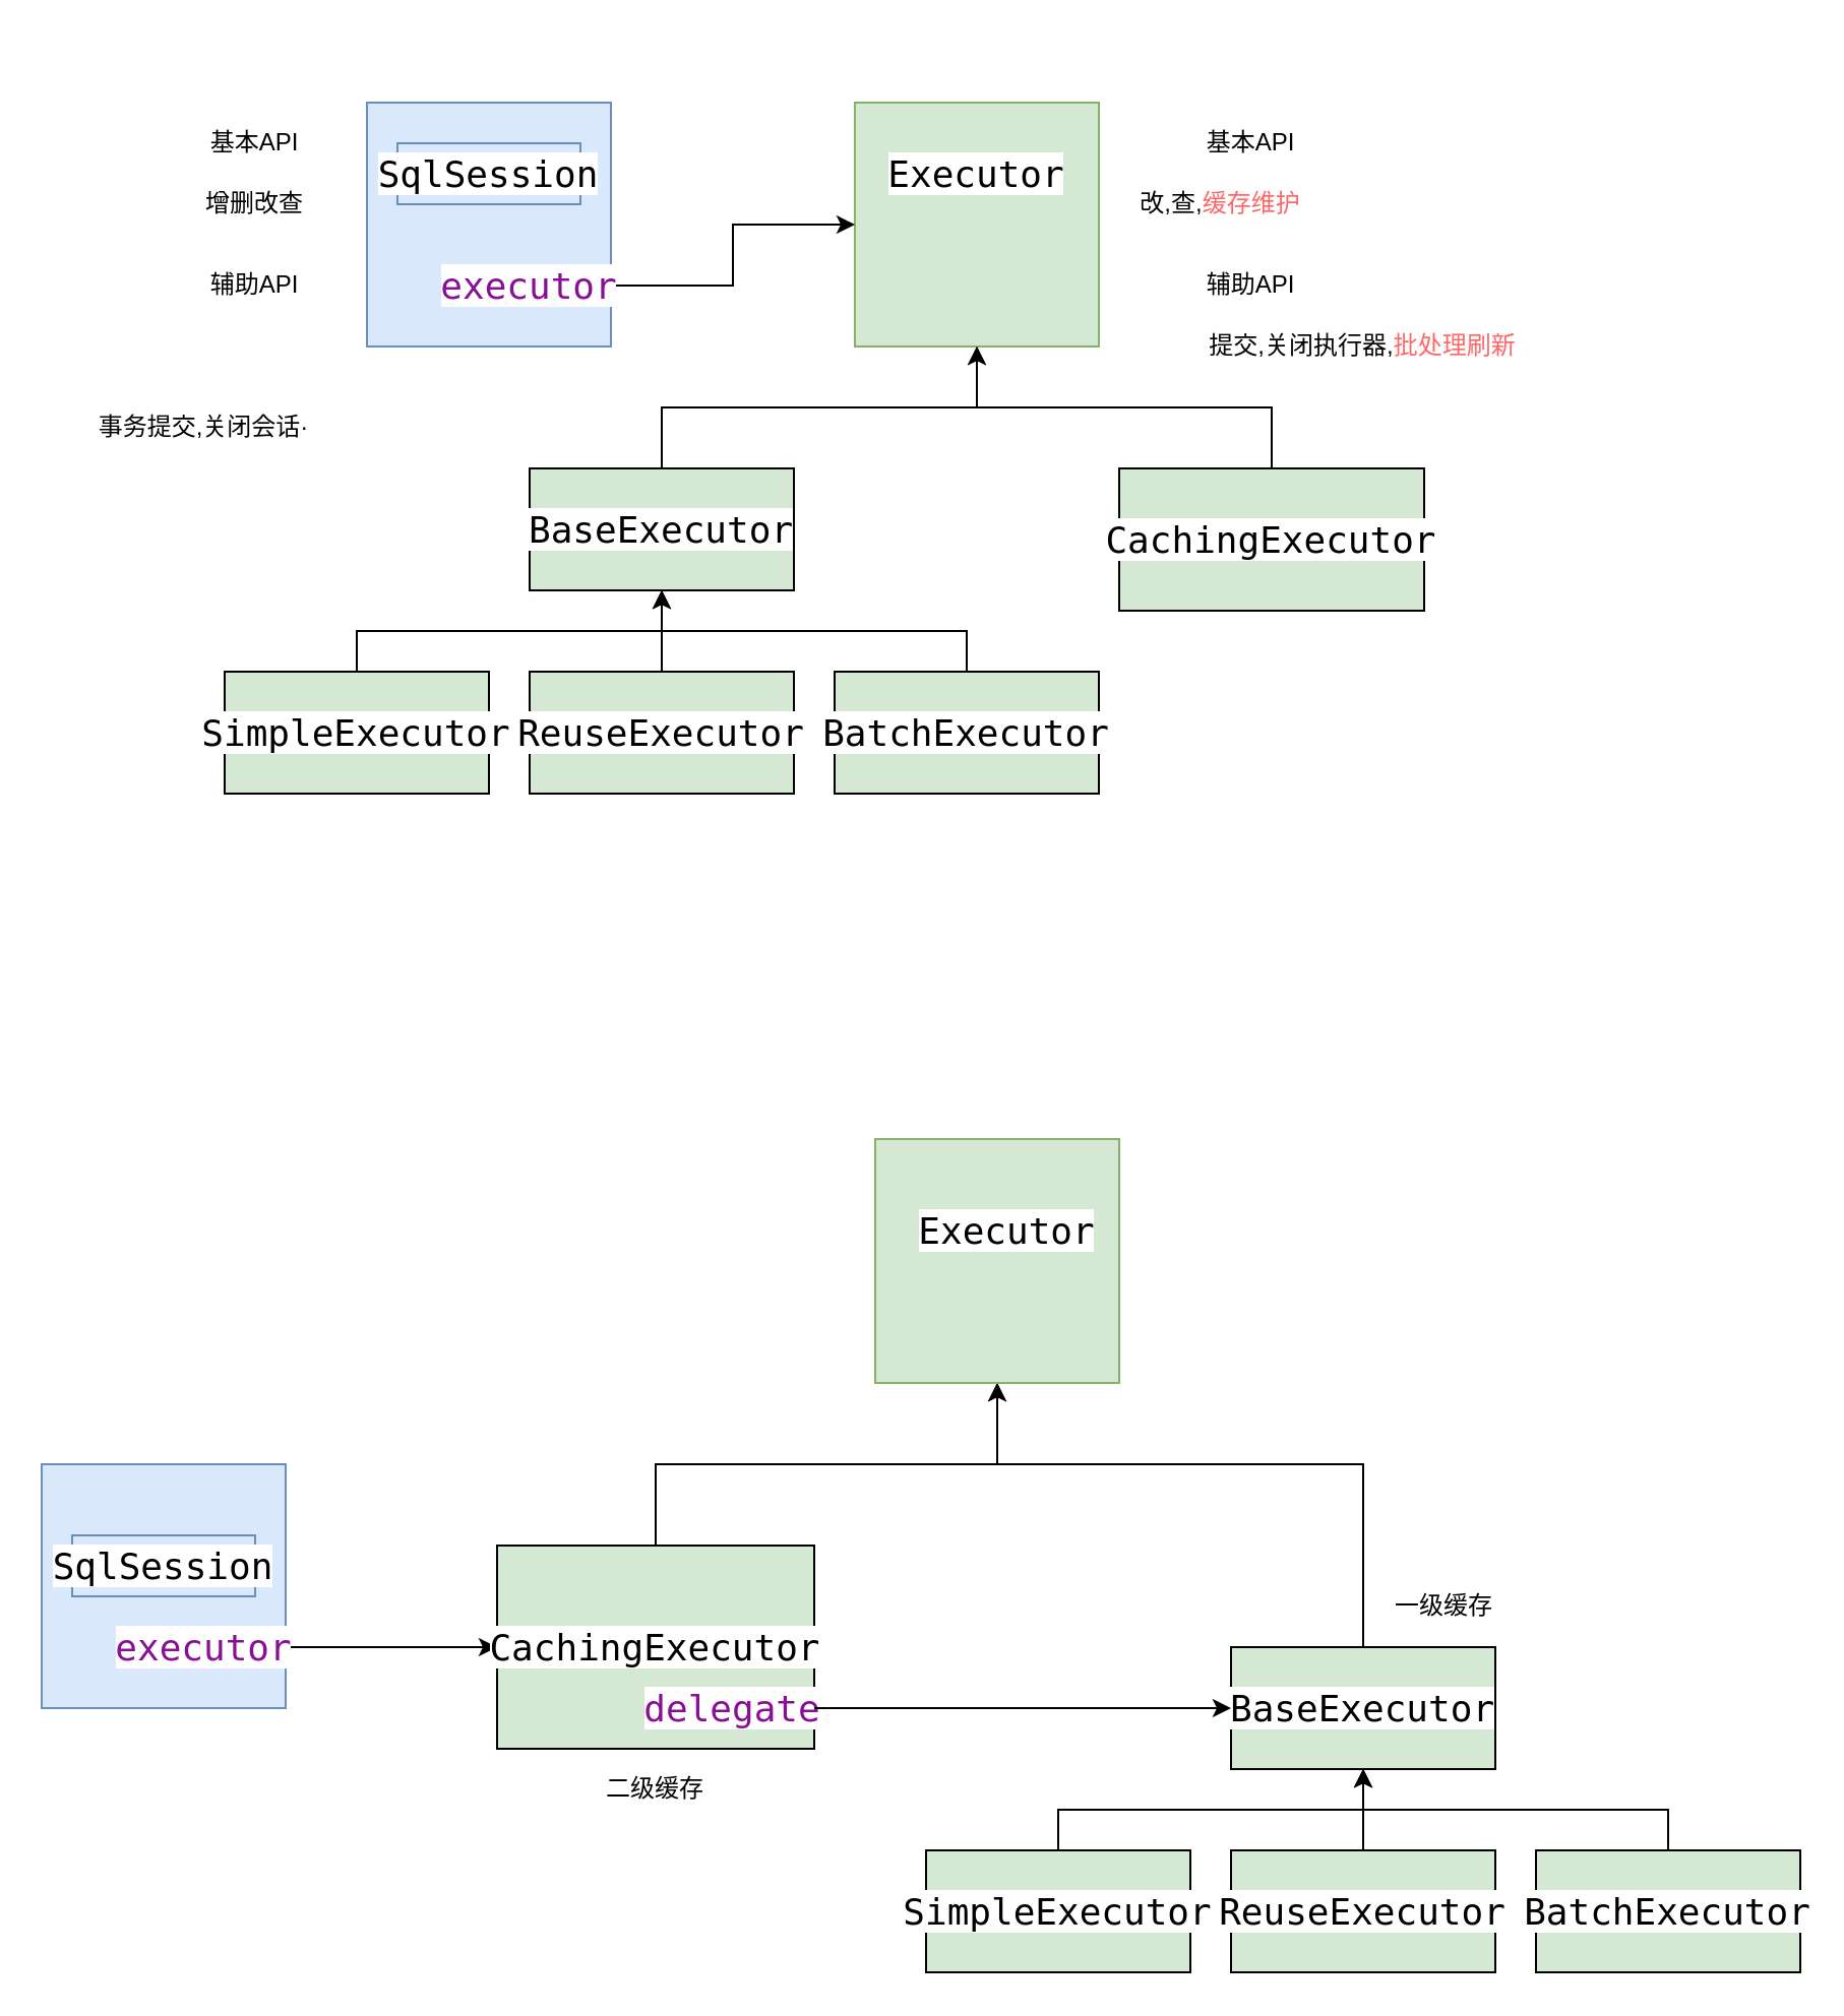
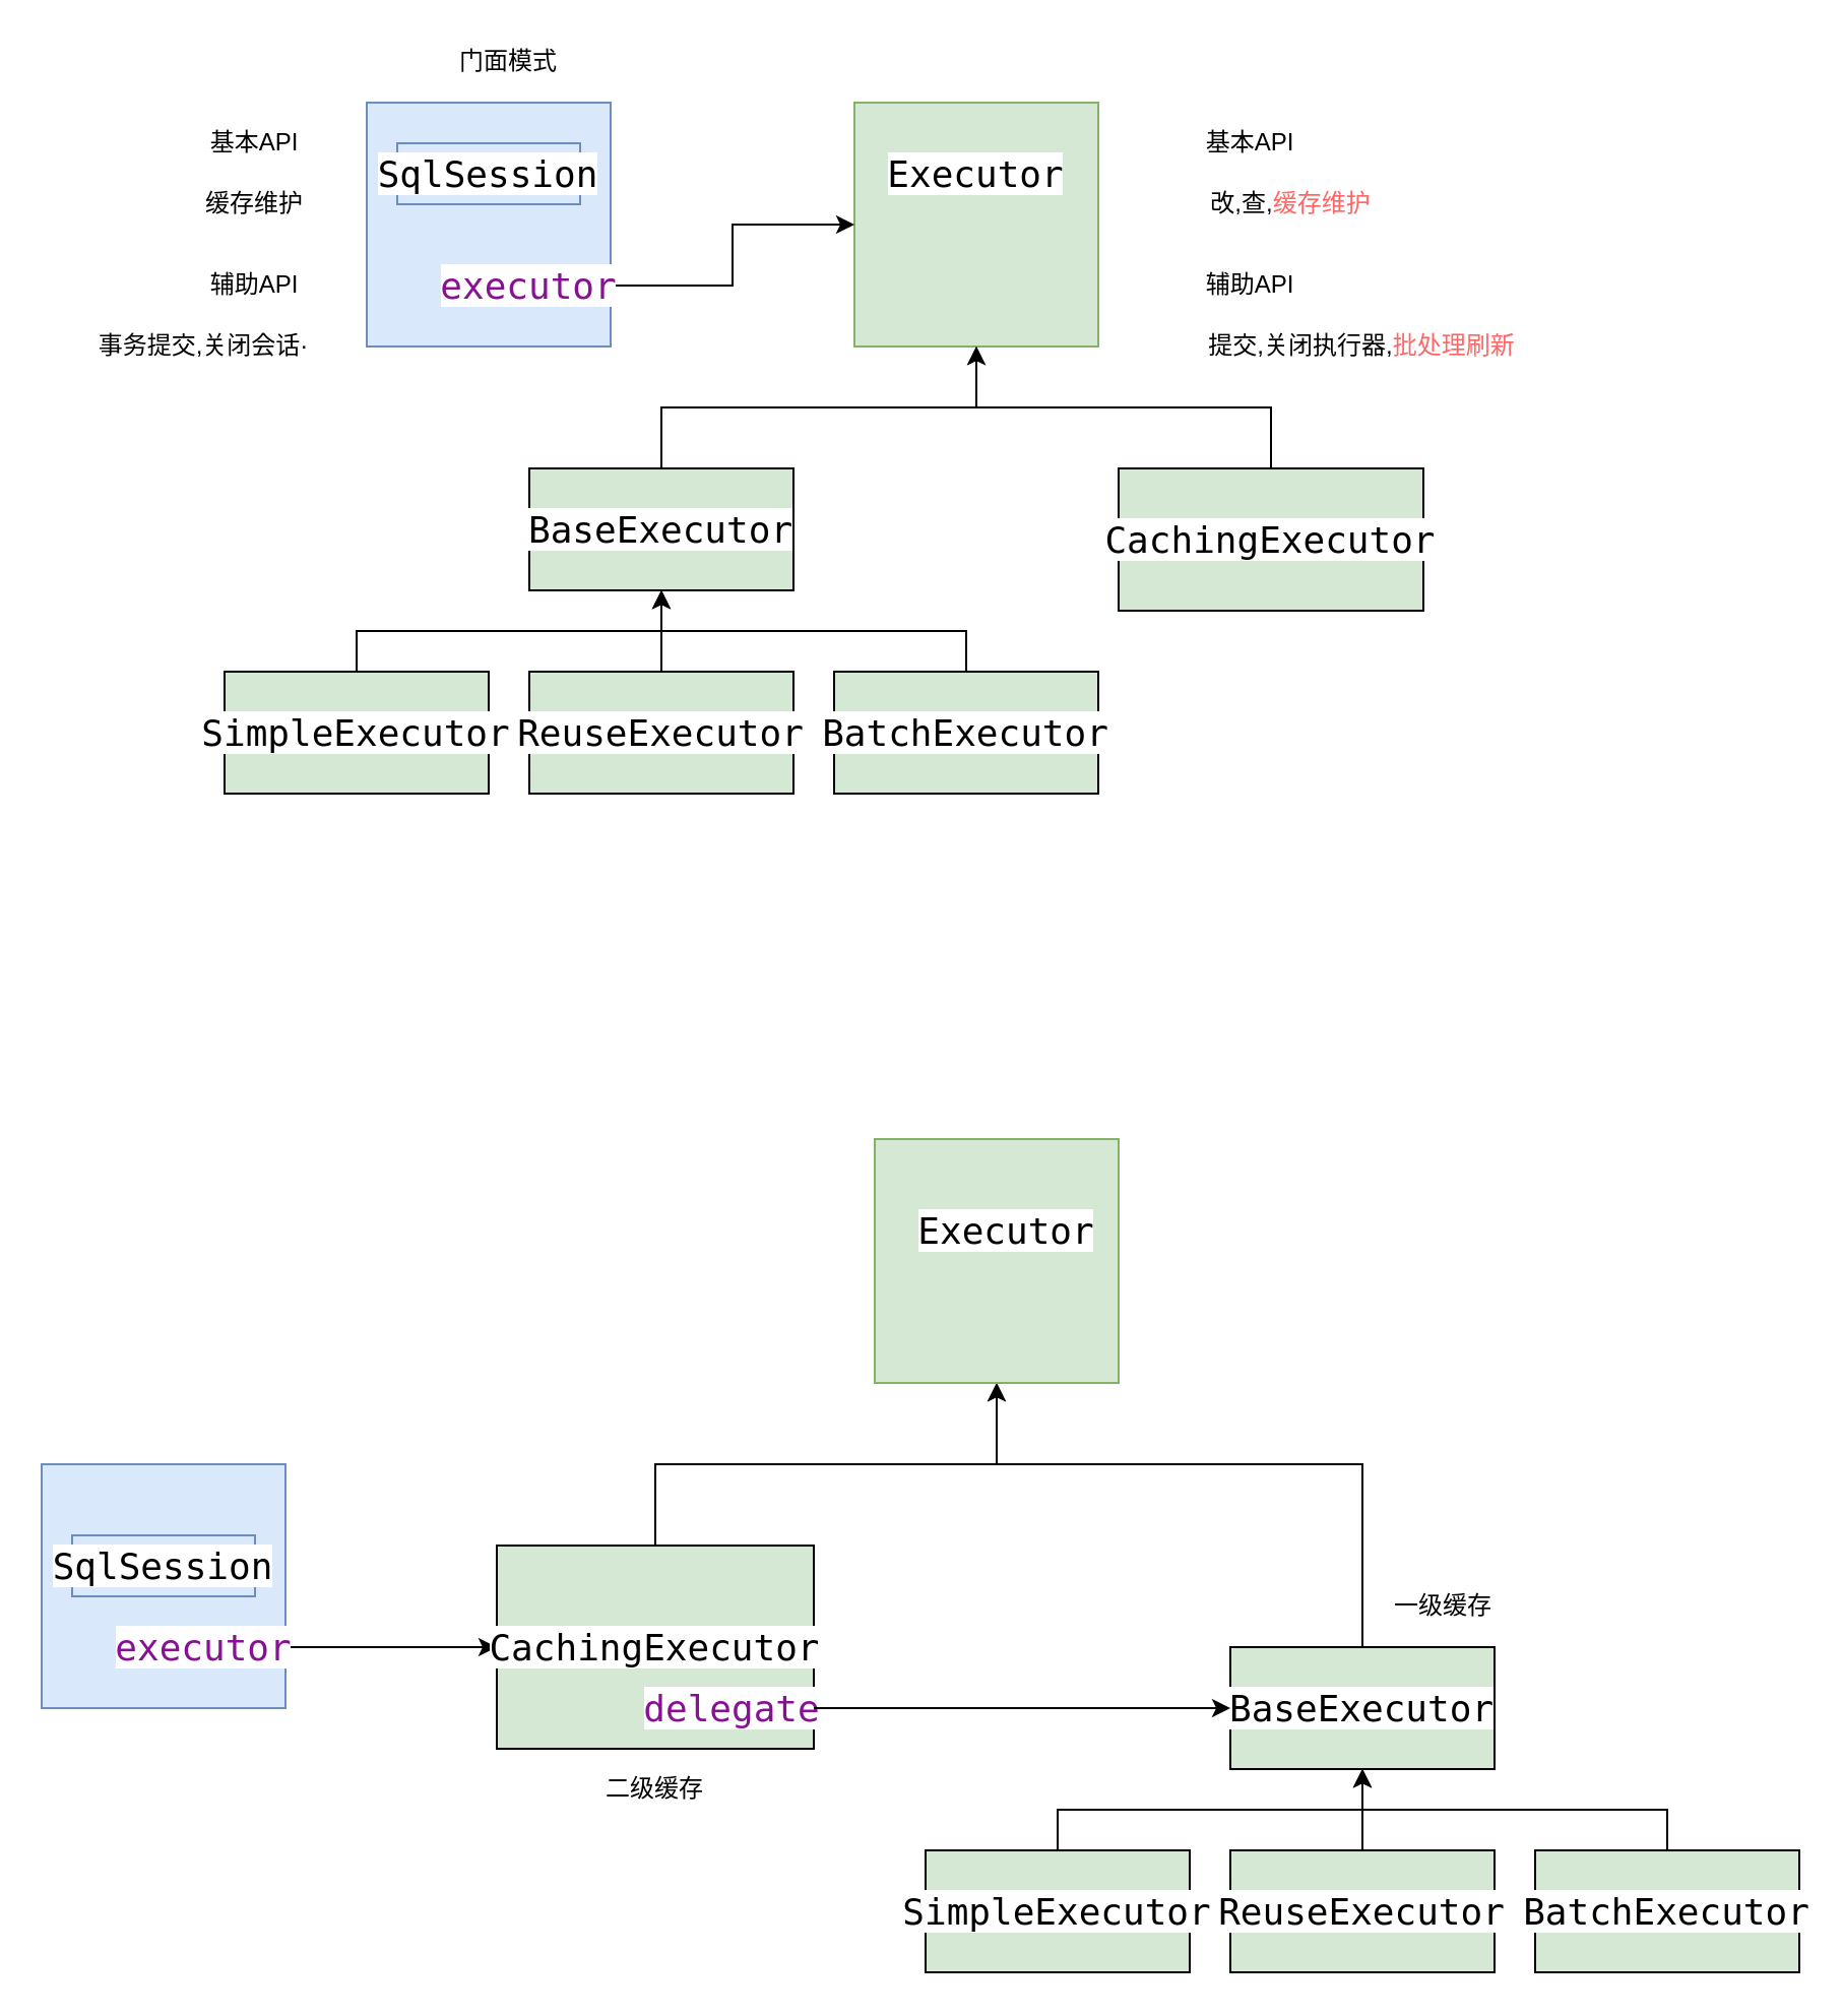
+ <mxCell id="8" value="门面模式" style="text;html=1;strokeColor=none;fillColor=none;align=center;verticalAlign=middle;whiteSpace=wrap;rounded=0;" parent="1" vertex="1"><mxGeometry x="220" y="20" width="60" height="20" as="geometry" /></mxCell>
- <mxCell id="13" value="增删改查" style="text;html=1;strokeColor=none;fillColor=none;align=center;verticalAlign=middle;whiteSpace=wrap;rounded=0;" parent="1" vertex="1"><mxGeometry x="100" y="90" width="50" height="20" as="geometry" /></mxCell>
+ <mxCell id="13" value="缓存维护" style="text;html=1;strokeColor=none;fillColor=none;align=center;verticalAlign=middle;whiteSpace=wrap;rounded=0;" parent="1" vertex="1"><mxGeometry x="100" y="90" width="50" height="20" as="geometry" /></mxCell>
- <mxCell id="15" value="改,查,&lt;font color=&quot;#ff6666&quot;&gt;缓存维护&lt;/font&gt;" style="text;html=1;strokeColor=none;fillColor=none;align=center;verticalAlign=middle;whiteSpace=wrap;rounded=0;" parent="1" vertex="1"><mxGeometry x="555" y="90" width="90" height="20" as="geometry" /></mxCell>
+ <mxCell id="15" value="改,查,&lt;font color=&quot;#ff6666&quot;&gt;缓存维护&lt;/font&gt;" style="text;html=1;strokeColor=none;fillColor=none;align=center;verticalAlign=middle;whiteSpace=wrap;rounded=0;" parent="1" vertex="1"><mxGeometry x="590" y="90" width="90" height="20" as="geometry" /></mxCell>
- <mxCell id="14" value="事务提交,关闭会话·" style="text;html=1;strokeColor=none;fillColor=none;align=center;verticalAlign=middle;whiteSpace=wrap;rounded=0;" parent="1" vertex="1"><mxGeometry x="40" y="200" width="120" height="20" as="geometry" /></mxCell>
+ <mxCell id="14" value="事务提交,关闭会话·" style="text;html=1;strokeColor=none;fillColor=none;align=center;verticalAlign=middle;whiteSpace=wrap;rounded=0;" parent="1" vertex="1"><mxGeometry x="40" y="160" width="120" height="20" as="geometry" /></mxCell>
